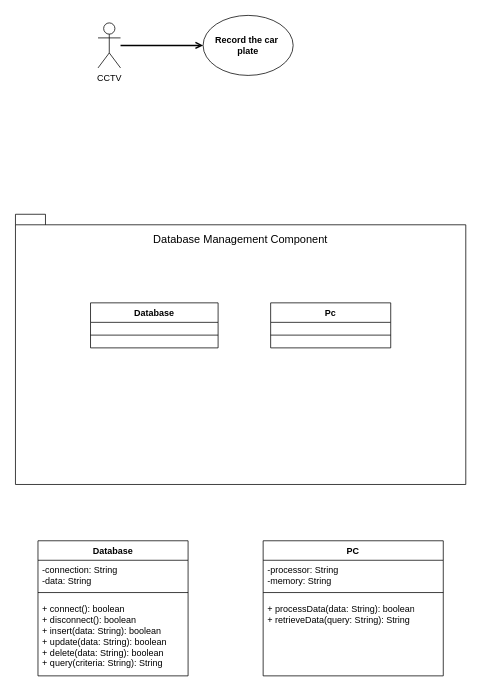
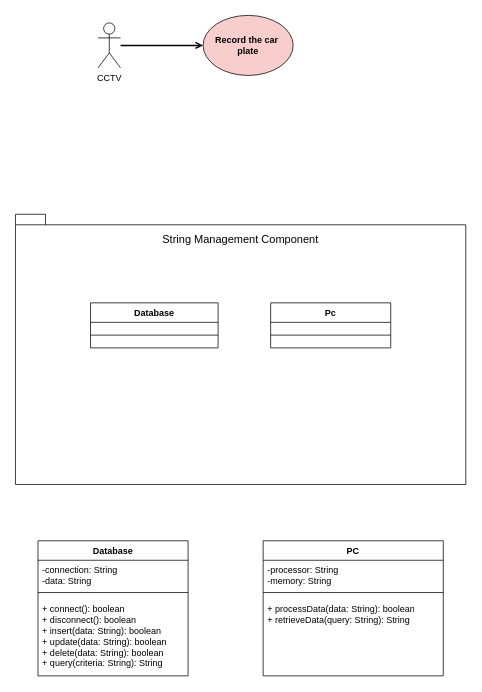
- <mxCell id="3" value="&lt;span id=&quot;docs-internal-guid-f19a8805-7fff-0e8c-a7a7-e7c6d159909c&quot;&gt;&lt;span style=&quot;font-family: Arial, sans-serif; background-color: transparent; font-weight: 700; font-variant-numeric: normal; font-variant-east-asian: normal; font-variant-alternates: normal; font-variant-position: normal; vertical-align: baseline; white-space-collapse: preserve;&quot;&gt;&lt;font style=&quot;font-size: 12px;&quot;&gt;Record the car &lt;/font&gt;&lt;/span&gt;&lt;/span&gt;&lt;div&gt;&lt;span&gt;&lt;span style=&quot;font-family: Arial, sans-serif; background-color: transparent; font-weight: 700; font-variant-numeric: normal; font-variant-east-asian: normal; font-variant-alternates: normal; font-variant-position: normal; vertical-align: baseline; white-space-collapse: preserve;&quot;&gt;&lt;font style=&quot;font-size: 12px;&quot;&gt;plate&lt;/font&gt;&lt;/span&gt;&lt;/span&gt;&lt;/div&gt;" style="ellipse;whiteSpace=wrap;html=1;" parent="1" vertex="1"><mxGeometry x="270" y="20" width="120" height="80" as="geometry" /></mxCell>
+ <mxCell id="3" value="&lt;span id=&quot;docs-internal-guid-f19a8805-7fff-0e8c-a7a7-e7c6d159909c&quot;&gt;&lt;span style=&quot;font-family: Arial, sans-serif; background-color: transparent; font-weight: 700; font-variant-numeric: normal; font-variant-east-asian: normal; font-variant-alternates: normal; font-variant-position: normal; vertical-align: baseline; white-space-collapse: preserve;&quot;&gt;&lt;font style=&quot;font-size: 12px;&quot;&gt;Record the car &lt;/font&gt;&lt;/span&gt;&lt;/span&gt;&lt;div&gt;&lt;span&gt;&lt;span style=&quot;font-family: Arial, sans-serif; background-color: transparent; font-weight: 700; font-variant-numeric: normal; font-variant-east-asian: normal; font-variant-alternates: normal; font-variant-position: normal; vertical-align: baseline; white-space-collapse: preserve;&quot;&gt;&lt;font style=&quot;font-size: 12px;&quot;&gt;plate&lt;/font&gt;&lt;/span&gt;&lt;/span&gt;&lt;/div&gt;" style="ellipse;whiteSpace=wrap;html=1;fillColor=#f8cecc;" parent="1" vertex="1"><mxGeometry x="270" y="20" width="120" height="80" as="geometry" /></mxCell>
- <mxCell id="5" value="&lt;p style=&quot;line-height: 270%; padding-right: 0px; margin-left: 0px; margin-top: 0px; margin-bottom: 12px; padding-top: 0px; padding-bottom: 290px;&quot;&gt;&lt;span id=&quot;docs-internal-guid-7f506003-7fff-8d1a-e3f6-dd19c952dfa7&quot; style=&quot;font-weight:normal;&quot;&gt;&lt;span style=&quot;font-size: 11pt; font-family: Arial, sans-serif; background-color: transparent; font-variant-numeric: normal; font-variant-east-asian: normal; font-variant-alternates: normal; font-variant-position: normal; vertical-align: baseline; white-space-collapse: preserve;&quot;&gt;Database Management Component&lt;/span&gt;&lt;/span&gt;&lt;/p&gt;" style="shape=folder;fontStyle=1;spacingTop=10;tabWidth=40;tabHeight=14;tabPosition=left;html=1;whiteSpace=wrap;" parent="1" vertex="1"><mxGeometry x="20" y="285" width="600" height="360" as="geometry" /></mxCell>
+ <mxCell id="5" value="&lt;p style=&quot;line-height: 270%; padding-right: 0px; margin-left: 0px; margin-top: 0px; margin-bottom: 12px; padding-top: 0px; padding-bottom: 290px;&quot;&gt;&lt;span id=&quot;docs-internal-guid-7f506003-7fff-8d1a-e3f6-dd19c952dfa7&quot; style=&quot;font-weight:normal;&quot;&gt;&lt;span style=&quot;font-size: 11pt; font-family: Arial, sans-serif; background-color: transparent; font-variant-numeric: normal; font-variant-east-asian: normal; font-variant-alternates: normal; font-variant-position: normal; vertical-align: baseline; white-space-collapse: preserve;&quot;&gt;String Management Component&lt;/span&gt;&lt;/span&gt;&lt;/p&gt;" style="shape=folder;fontStyle=1;spacingTop=10;tabWidth=40;tabHeight=14;tabPosition=left;html=1;whiteSpace=wrap;" parent="1" vertex="1"><mxGeometry x="20" y="285" width="600" height="360" as="geometry" /></mxCell>
